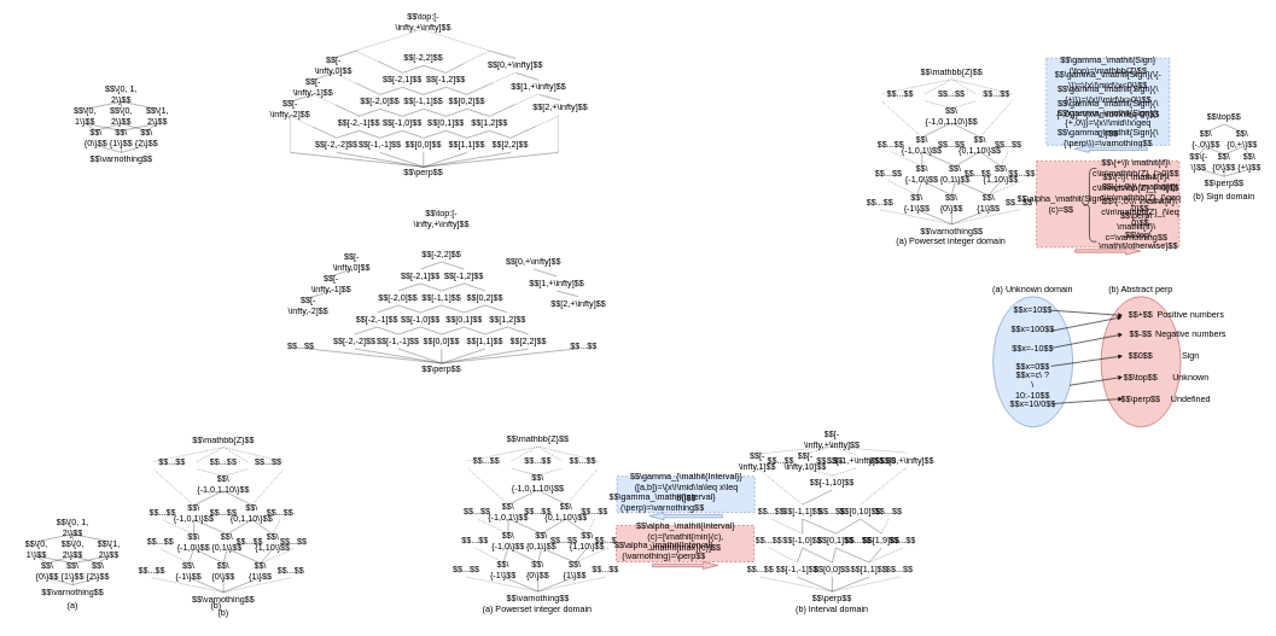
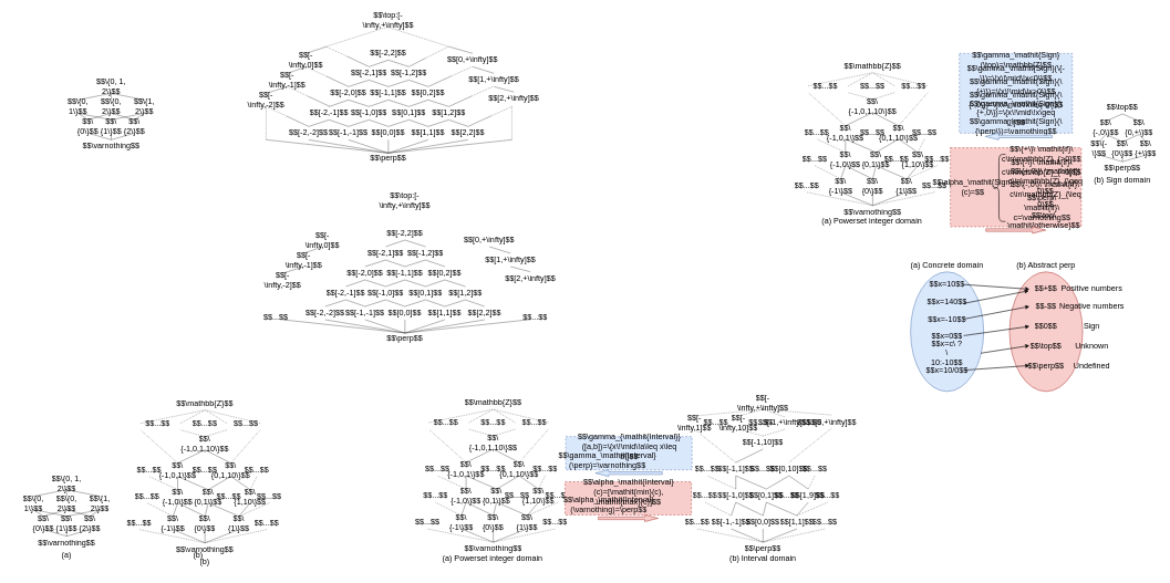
- <mxCell id="436" value="(a) Unknown domain" style="text;html=1;strokeColor=none;fillColor=none;align=center;verticalAlign=middle;whiteSpace=wrap;rounded=0;" parent="1" vertex="1"><mxGeometry x="1345" y="389" width="160" height="20" as="geometry" /></mxCell>
+ <mxCell id="436" value="(a) Concrete domain" style="text;html=1;strokeColor=none;fillColor=none;align=center;verticalAlign=middle;whiteSpace=wrap;rounded=0;" parent="1" vertex="1"><mxGeometry x="1345" y="389" width="160" height="20" as="geometry" /></mxCell>
- <mxCell id="449" value="$$x=100$$" style="text;html=1;strokeColor=none;fillColor=none;align=center;verticalAlign=middle;whiteSpace=wrap;rounded=0;flipH=0;" parent="1" vertex="1"><mxGeometry x="1400" y="444" width="50" height="20" as="geometry" /></mxCell>
+ <mxCell id="449" value="$$x=140$$" style="text;html=1;strokeColor=none;fillColor=none;align=center;verticalAlign=middle;whiteSpace=wrap;rounded=0;flipH=0;" parent="1" vertex="1"><mxGeometry x="1400" y="444" width="50" height="20" as="geometry" /></mxCell>
